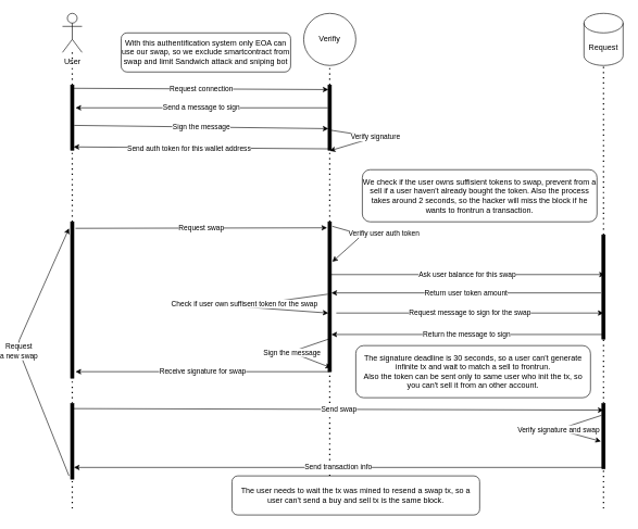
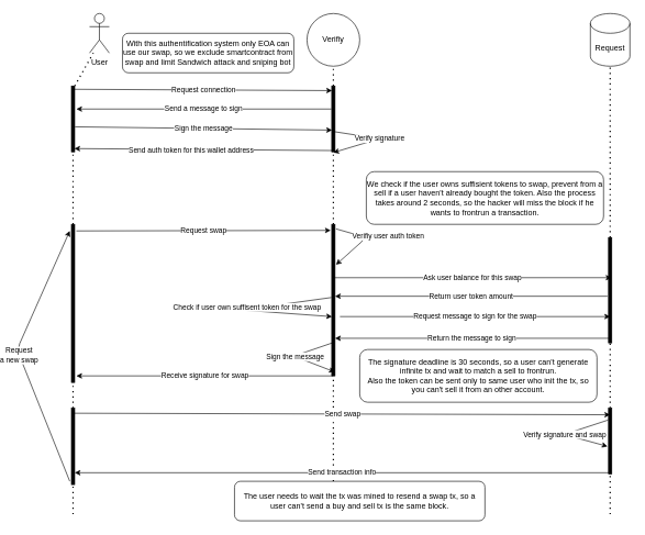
- <mxCell id="2" value="User" style="shape=umlActor;verticalLabelPosition=bottom;verticalAlign=top;html=1;outlineConnect=0;" parent="1" vertex="1"><mxGeometry x="90" y="20" width="30" height="60" as="geometry" /></mxCell>
+ <mxCell id="2" value="User" style="shape=umlActor;verticalLabelPosition=bottom;verticalAlign=top;html=1;outlineConnect=0;" parent="1" vertex="1"><mxGeometry x="130" y="20" width="30" height="60" as="geometry" /></mxCell>
